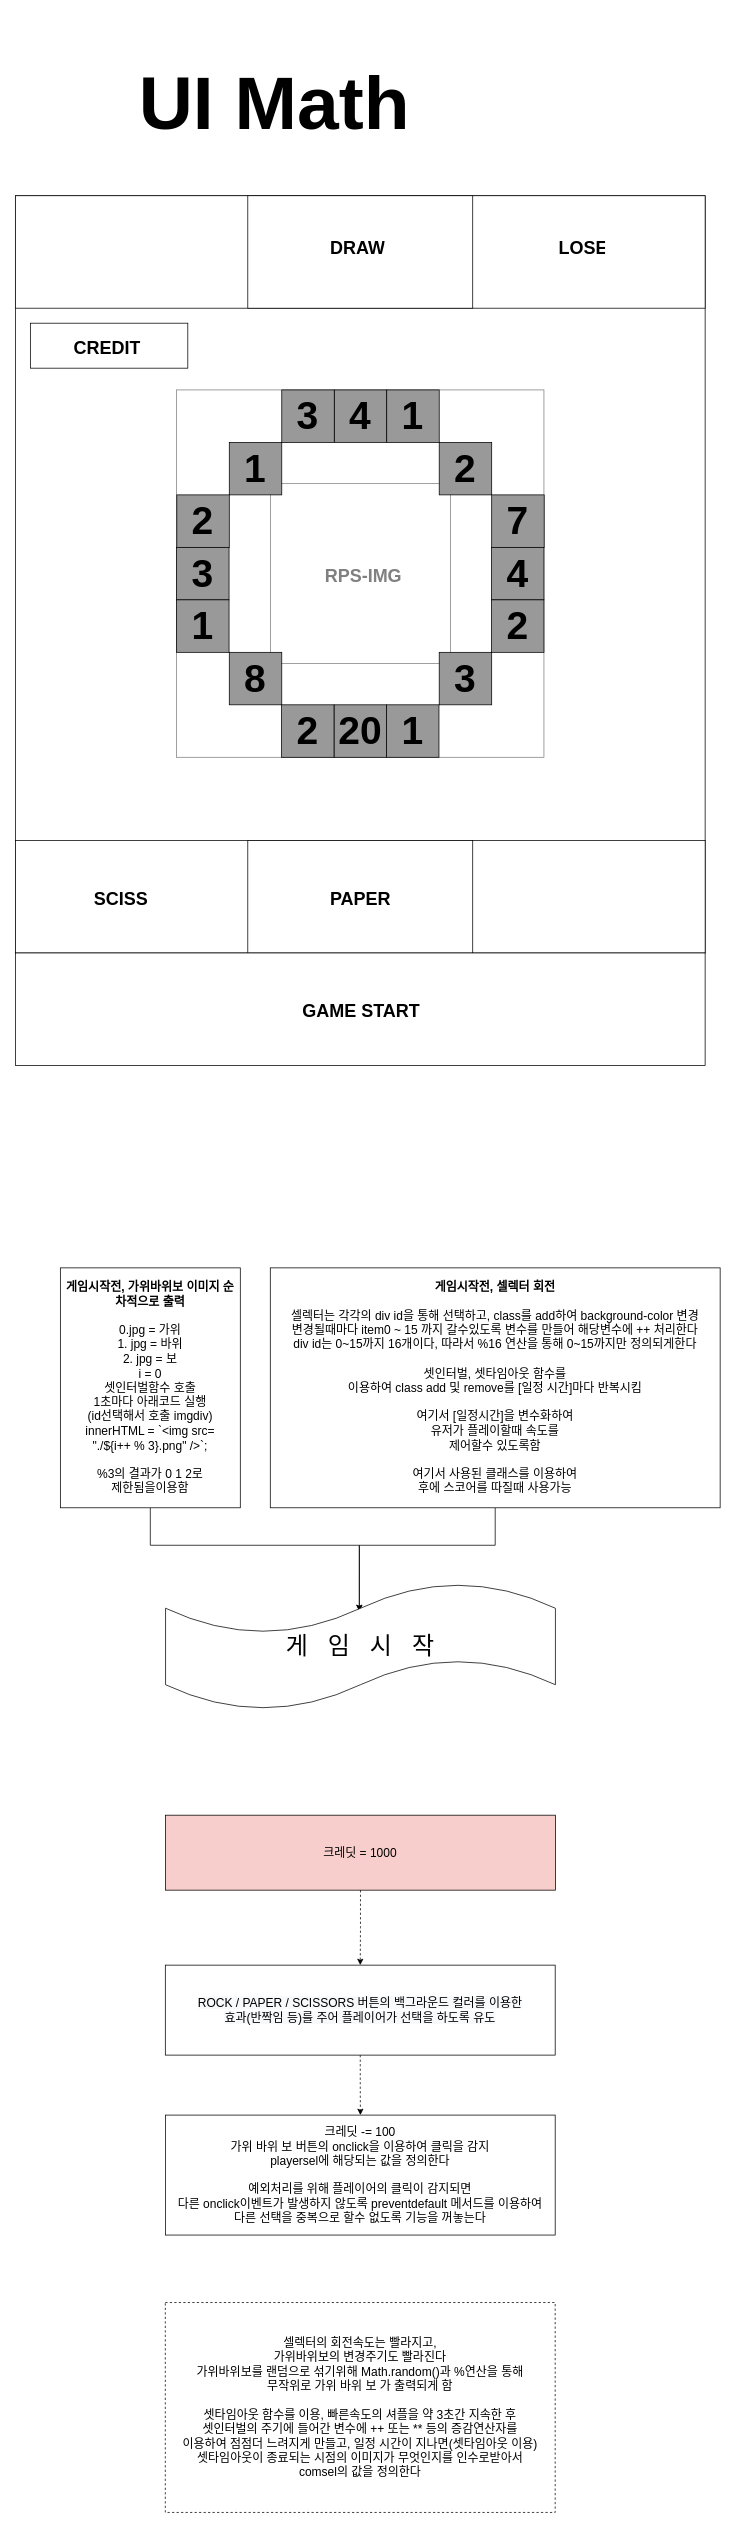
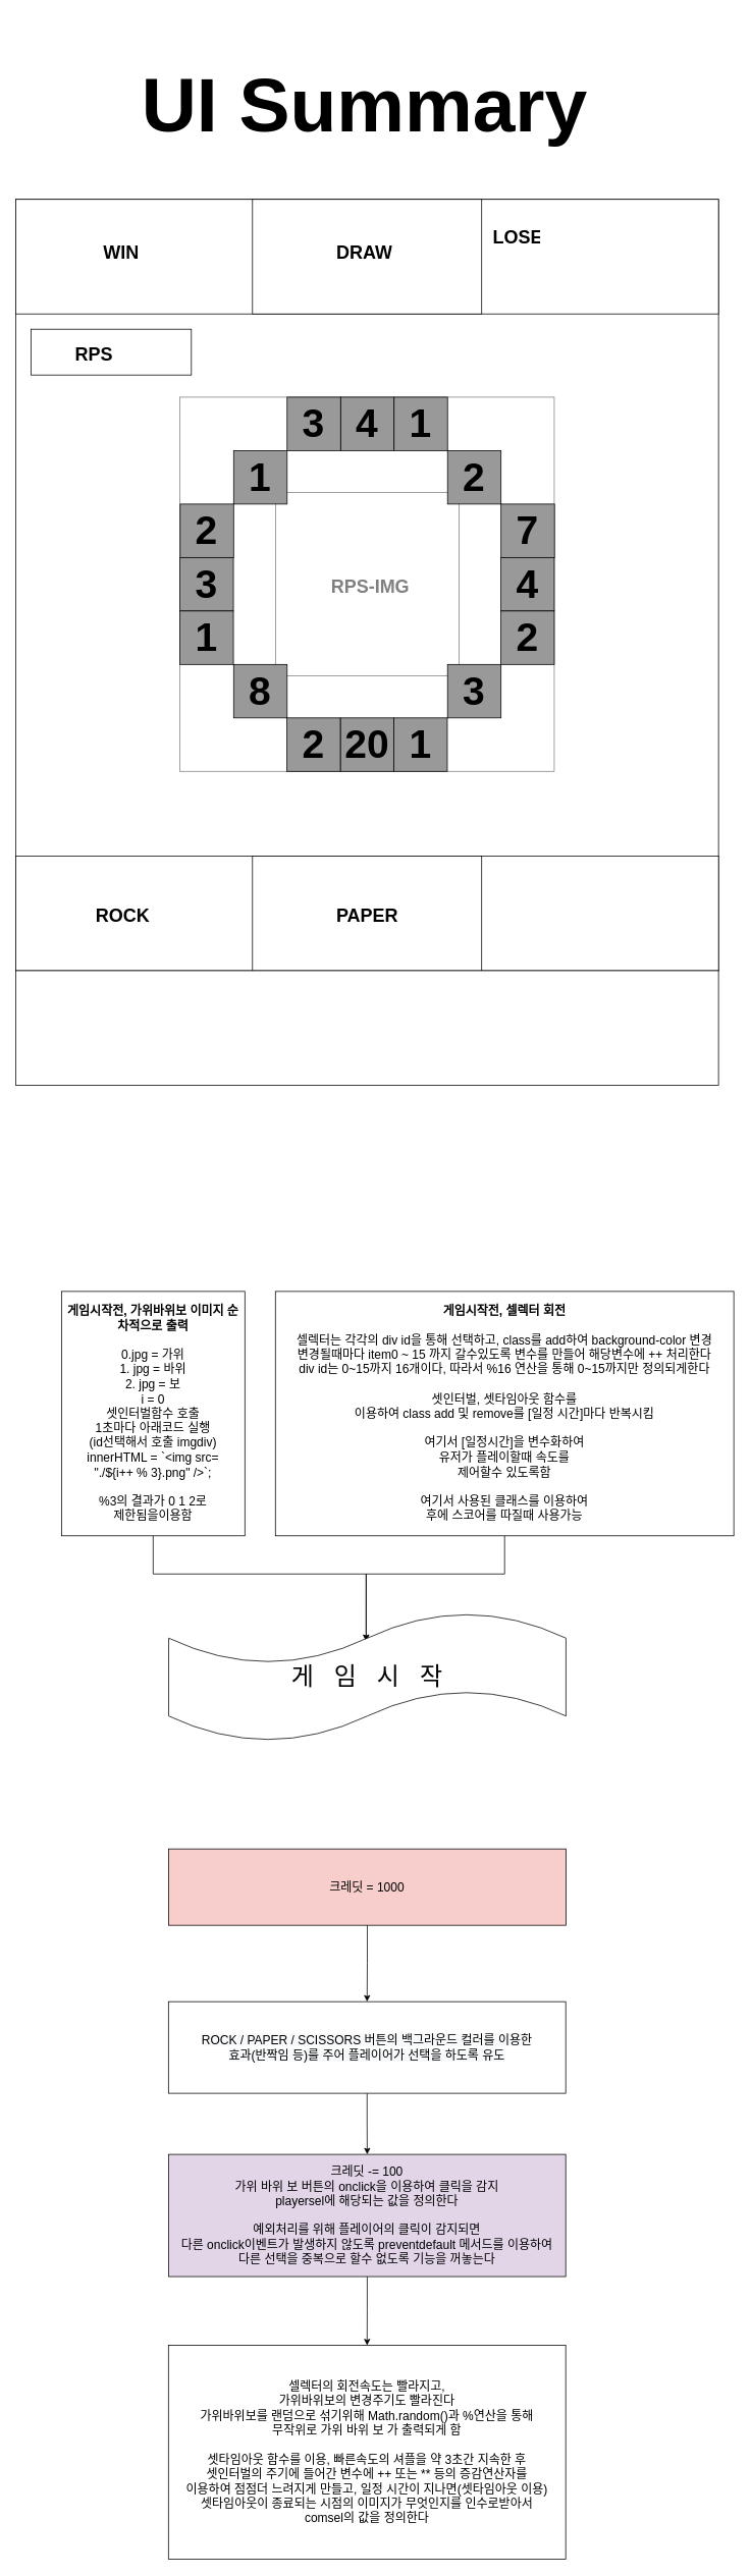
- <mxCell id="35" value="&lt;h1 style=&quot;font-size: 100px;&quot;&gt;UI Math&lt;/h1&gt;" style="text;html=1;strokeColor=none;fillColor=none;spacing=5;spacingTop=-20;whiteSpace=wrap;overflow=hidden;rounded=0;fontSize=130;" parent="1" vertex="1"><mxGeometry x="180.32" y="20" width="600" height="190" as="geometry" /></mxCell>
+ <mxCell id="35" value="&lt;h1 style=&quot;font-size: 100px;&quot;&gt;UI Summary&lt;/h1&gt;" style="text;html=1;strokeColor=none;fillColor=none;spacing=5;spacingTop=-20;whiteSpace=wrap;overflow=hidden;rounded=0;fontSize=130;" parent="1" vertex="1"><mxGeometry x="180.32" y="20" width="600" height="190" as="geometry" /></mxCell>
+ <mxCell id="5" value="&lt;h1&gt;WIN&lt;/h1&gt;" style="text;html=1;strokeColor=none;fillColor=none;spacing=5;spacingTop=-20;whiteSpace=wrap;overflow=hidden;rounded=0;" parent="1" vertex="1"><mxGeometry x="130" y="310" width="60" height="35" as="geometry" /></mxCell>
- <mxCell id="7" value="&lt;h1&gt;LOSE&lt;/h1&gt;" style="text;html=1;strokeColor=none;fillColor=none;spacing=5;spacingTop=-20;whiteSpace=wrap;overflow=hidden;rounded=0;" parent="1" vertex="1"><mxGeometry x="740" y="310" width="70" height="35" as="geometry" /></mxCell>
+ <mxCell id="7" value="&lt;h1&gt;LOSE&lt;/h1&gt;" style="text;html=1;strokeColor=none;fillColor=none;spacing=5;spacingTop=-20;whiteSpace=wrap;overflow=hidden;rounded=0;" parent="1" vertex="1"><mxGeometry x="640" y="290" width="70" height="35" as="geometry" /></mxCell>
- <mxCell id="15" value="&lt;h1&gt;CREDIT&lt;/h1&gt;" style="text;html=1;strokeColor=none;fillColor=none;spacing=5;spacingTop=-20;whiteSpace=wrap;overflow=hidden;rounded=0;" parent="1" vertex="1"><mxGeometry x="92.5" y="442.5" width="105" height="35" as="geometry" /></mxCell>
+ <mxCell id="15" value="&lt;h1&gt;RPS&lt;/h1&gt;" style="text;html=1;strokeColor=none;fillColor=none;spacing=5;spacingTop=-20;whiteSpace=wrap;overflow=hidden;rounded=0;" parent="1" vertex="1"><mxGeometry x="92.5" y="442.5" width="105" height="35" as="geometry" /></mxCell>
- <mxCell id="10" value="&lt;h1&gt;SCISSORS&lt;/h1&gt;" style="text;html=1;strokeColor=none;fillColor=none;spacing=5;spacingTop=-20;whiteSpace=wrap;overflow=hidden;rounded=0;" parent="1" vertex="1"><mxGeometry x="120" y="1177.5" width="80" height="35" as="geometry" /></mxCell>
+ <mxCell id="10" value="&lt;h1&gt;ROCK&lt;/h1&gt;" style="text;html=1;strokeColor=none;fillColor=none;spacing=5;spacingTop=-20;whiteSpace=wrap;overflow=hidden;rounded=0;" parent="1" vertex="1"><mxGeometry x="120" y="1177.5" width="80" height="35" as="geometry" /></mxCell>
- <mxCell id="13" value="&lt;h1&gt;GAME START&lt;/h1&gt;" style="text;html=1;strokeColor=none;fillColor=none;spacing=5;spacingTop=-20;whiteSpace=wrap;overflow=hidden;rounded=0;" parent="1" vertex="1"><mxGeometry x="397.66" y="1327.5" width="164.67" height="35" as="geometry" /></mxCell>
- <mxCell id="41" value="" style="edgeStyle=orthogonalEdgeStyle;rounded=0;orthogonalLoop=1;jettySize=auto;html=1;fontSize=16;dashed=1;" edge="1" parent="1" source="42" target="44"><mxGeometry relative="1" as="geometry" /></mxCell>
+ <mxCell id="41" value="" style="edgeStyle=orthogonalEdgeStyle;rounded=0;orthogonalLoop=1;jettySize=auto;html=1;fontSize=16;" edge="1" parent="1" source="42" target="44"><mxGeometry relative="1" as="geometry" /></mxCell>
- <mxCell id="43" value="" style="edgeStyle=orthogonalEdgeStyle;rounded=0;orthogonalLoop=1;jettySize=auto;html=1;fontSize=16;dashed=1;" edge="1" parent="1" source="44" target="47"><mxGeometry relative="1" as="geometry" /></mxCell>
+ <mxCell id="43" value="" style="edgeStyle=orthogonalEdgeStyle;rounded=0;orthogonalLoop=1;jettySize=auto;html=1;fontSize=16;" edge="1" parent="1" source="44" target="47"><mxGeometry relative="1" as="geometry" /></mxCell>
- <mxCell id="47" value="크레딧 -= 100&lt;br&gt;가위 바위 보 버튼의 onclick을 이용하여 클릭을 감지&lt;br&gt;playersel에 해당되는 값을 정의한다&lt;br&gt;&lt;br&gt;예외처리를 위해 플레이어의 클릭이 감지되면&lt;br&gt;다른 onclick이벤트가 발생하지 않도록 preventdefault 메서드를 이용하여&lt;br&gt;다른 선택을 중복으로 할수 없도록 기능을 꺼놓는다" style="rounded=0;whiteSpace=wrap;html=1;fontSize=16;" vertex="1" parent="1"><mxGeometry x="220.33" y="2820" width="519.67" height="160" as="geometry" /></mxCell>
+ <mxCell id="47" value="크레딧 -= 100&lt;br&gt;가위 바위 보 버튼의 onclick을 이용하여 클릭을 감지&lt;br&gt;playersel에 해당되는 값을 정의한다&lt;br&gt;&lt;br&gt;예외처리를 위해 플레이어의 클릭이 감지되면&lt;br&gt;다른 onclick이벤트가 발생하지 않도록 preventdefault 메서드를 이용하여&lt;br&gt;다른 선택을 중복으로 할수 없도록 기능을 꺼놓는다" style="rounded=0;whiteSpace=wrap;html=1;fontSize=16;fillColor=#e1d5e7;" vertex="1" parent="1"><mxGeometry x="220.33" y="2820" width="519.67" height="160" as="geometry" /></mxCell>
+ <mxCell id="46" value="" style="edgeStyle=orthogonalEdgeStyle;rounded=0;orthogonalLoop=1;jettySize=auto;html=1;fontSize=16;" edge="1" parent="1" source="47" target="45"><mxGeometry relative="1" as="geometry" /></mxCell>
- <mxCell id="45" value="셀렉터의 회전속도는 빨라지고,&lt;br&gt;가위바위보의 변경주기도 빨라진다&lt;br&gt;가위바위보를 랜덤으로 섞기위해 Math.random()과 %연산을 통해&lt;br&gt;무작위로 가위 바위 보 가 출력되게 함&lt;br&gt;&lt;br&gt;셋타임아웃 함수를 이용, 빠른속도의 셔플을 약 3초간 지속한 후&lt;br&gt;셋인터벌의 주기에 들어간 변수에 ++ 또는 ** 등의 증감연산자를&lt;br&gt;이용하여 점점더 느려지게 만들고, 일정 시간이 지나면(셋타임아웃 이용)&lt;br&gt;셋타임아웃이 종료되는 시점의 이미지가 무엇인지를 인수로받아서&lt;br&gt;comsel의 값을 정의한다" style="whiteSpace=wrap;html=1;fontSize=16;dashed=1;" vertex="1" parent="1"><mxGeometry x="219.99" y="3070" width="520" height="280" as="geometry" /></mxCell>
+ <mxCell id="45" value="셀렉터의 회전속도는 빨라지고,&lt;br&gt;가위바위보의 변경주기도 빨라진다&lt;br&gt;가위바위보를 랜덤으로 섞기위해 Math.random()과 %연산을 통해&lt;br&gt;무작위로 가위 바위 보 가 출력되게 함&lt;br&gt;&lt;br&gt;셋타임아웃 함수를 이용, 빠른속도의 셔플을 약 3초간 지속한 후&lt;br&gt;셋인터벌의 주기에 들어간 변수에 ++ 또는 ** 등의 증감연산자를&lt;br&gt;이용하여 점점더 느려지게 만들고, 일정 시간이 지나면(셋타임아웃 이용)&lt;br&gt;셋타임아웃이 종료되는 시점의 이미지가 무엇인지를 인수로받아서&lt;br&gt;comsel의 값을 정의한다" style="whiteSpace=wrap;html=1;fontSize=16;" vertex="1" parent="1"><mxGeometry x="219.99" y="3070" width="520" height="280" as="geometry" /></mxCell>
